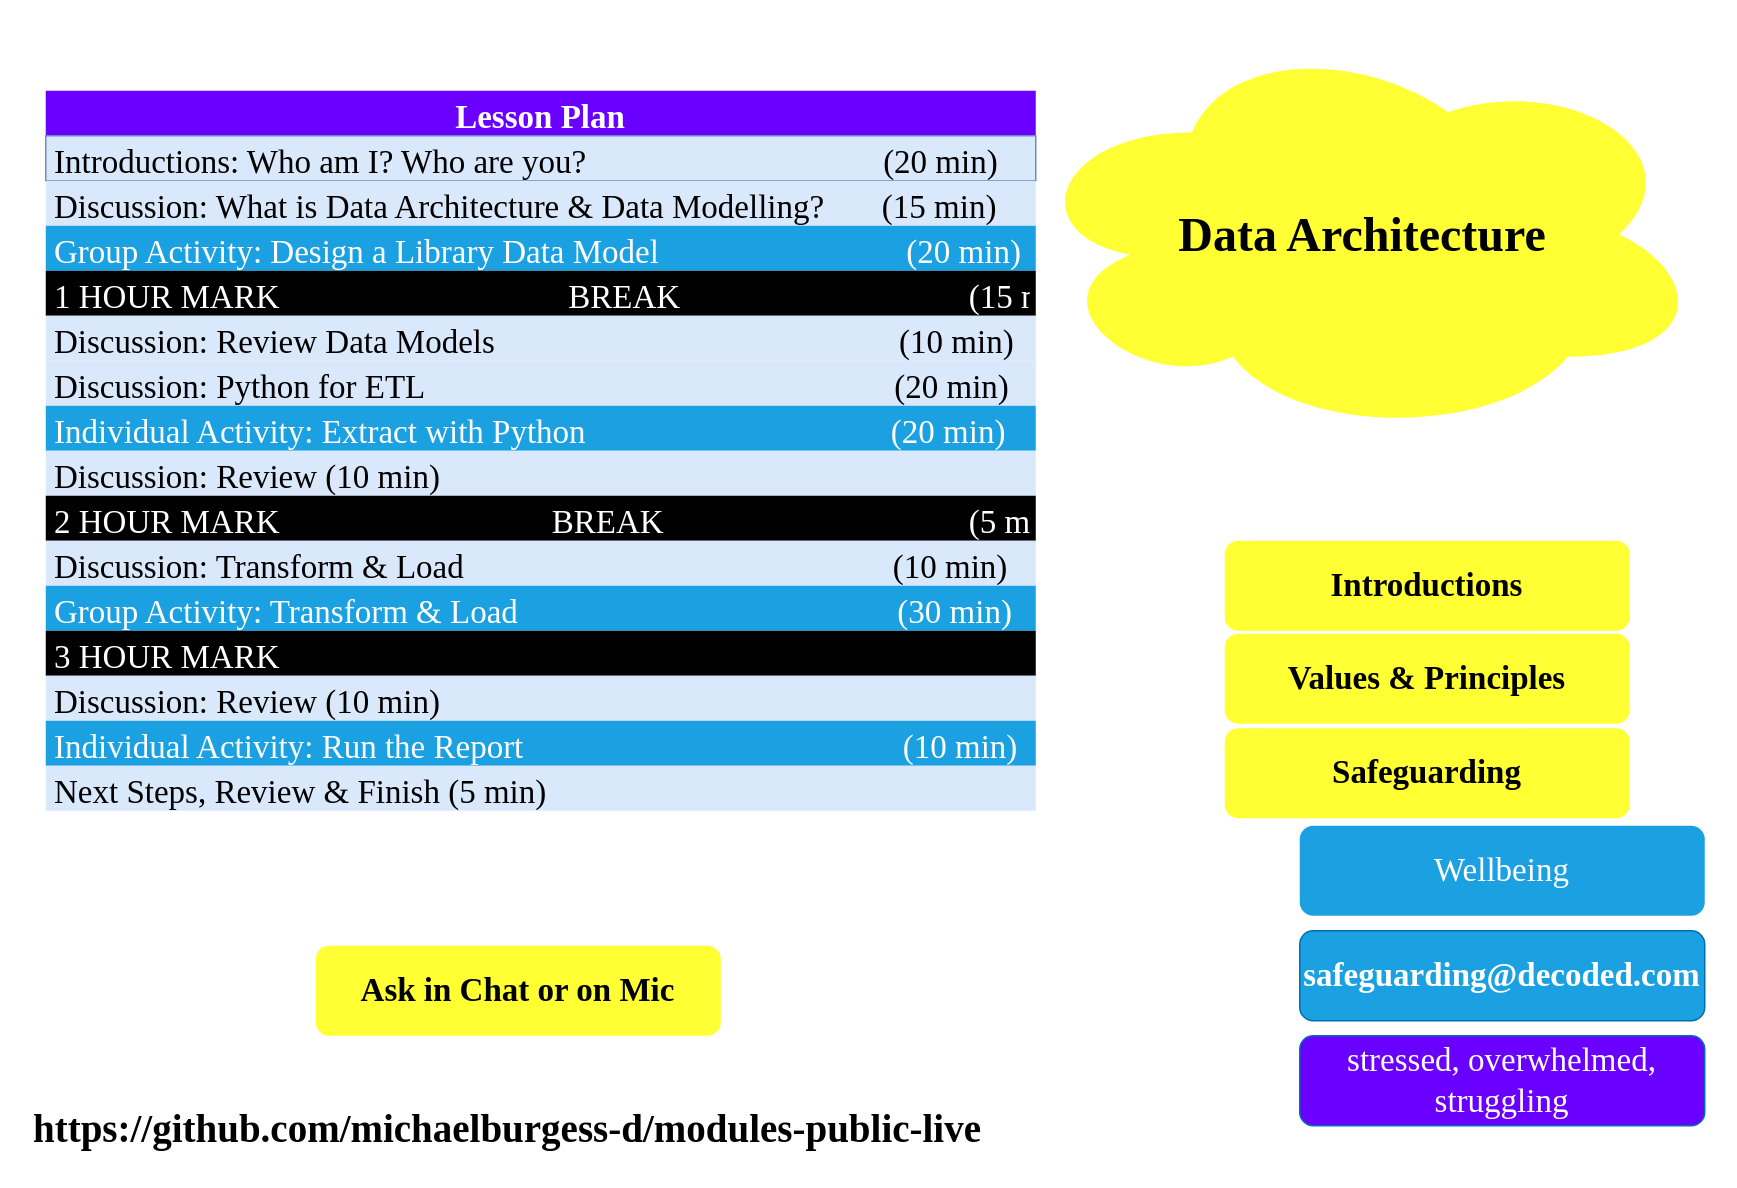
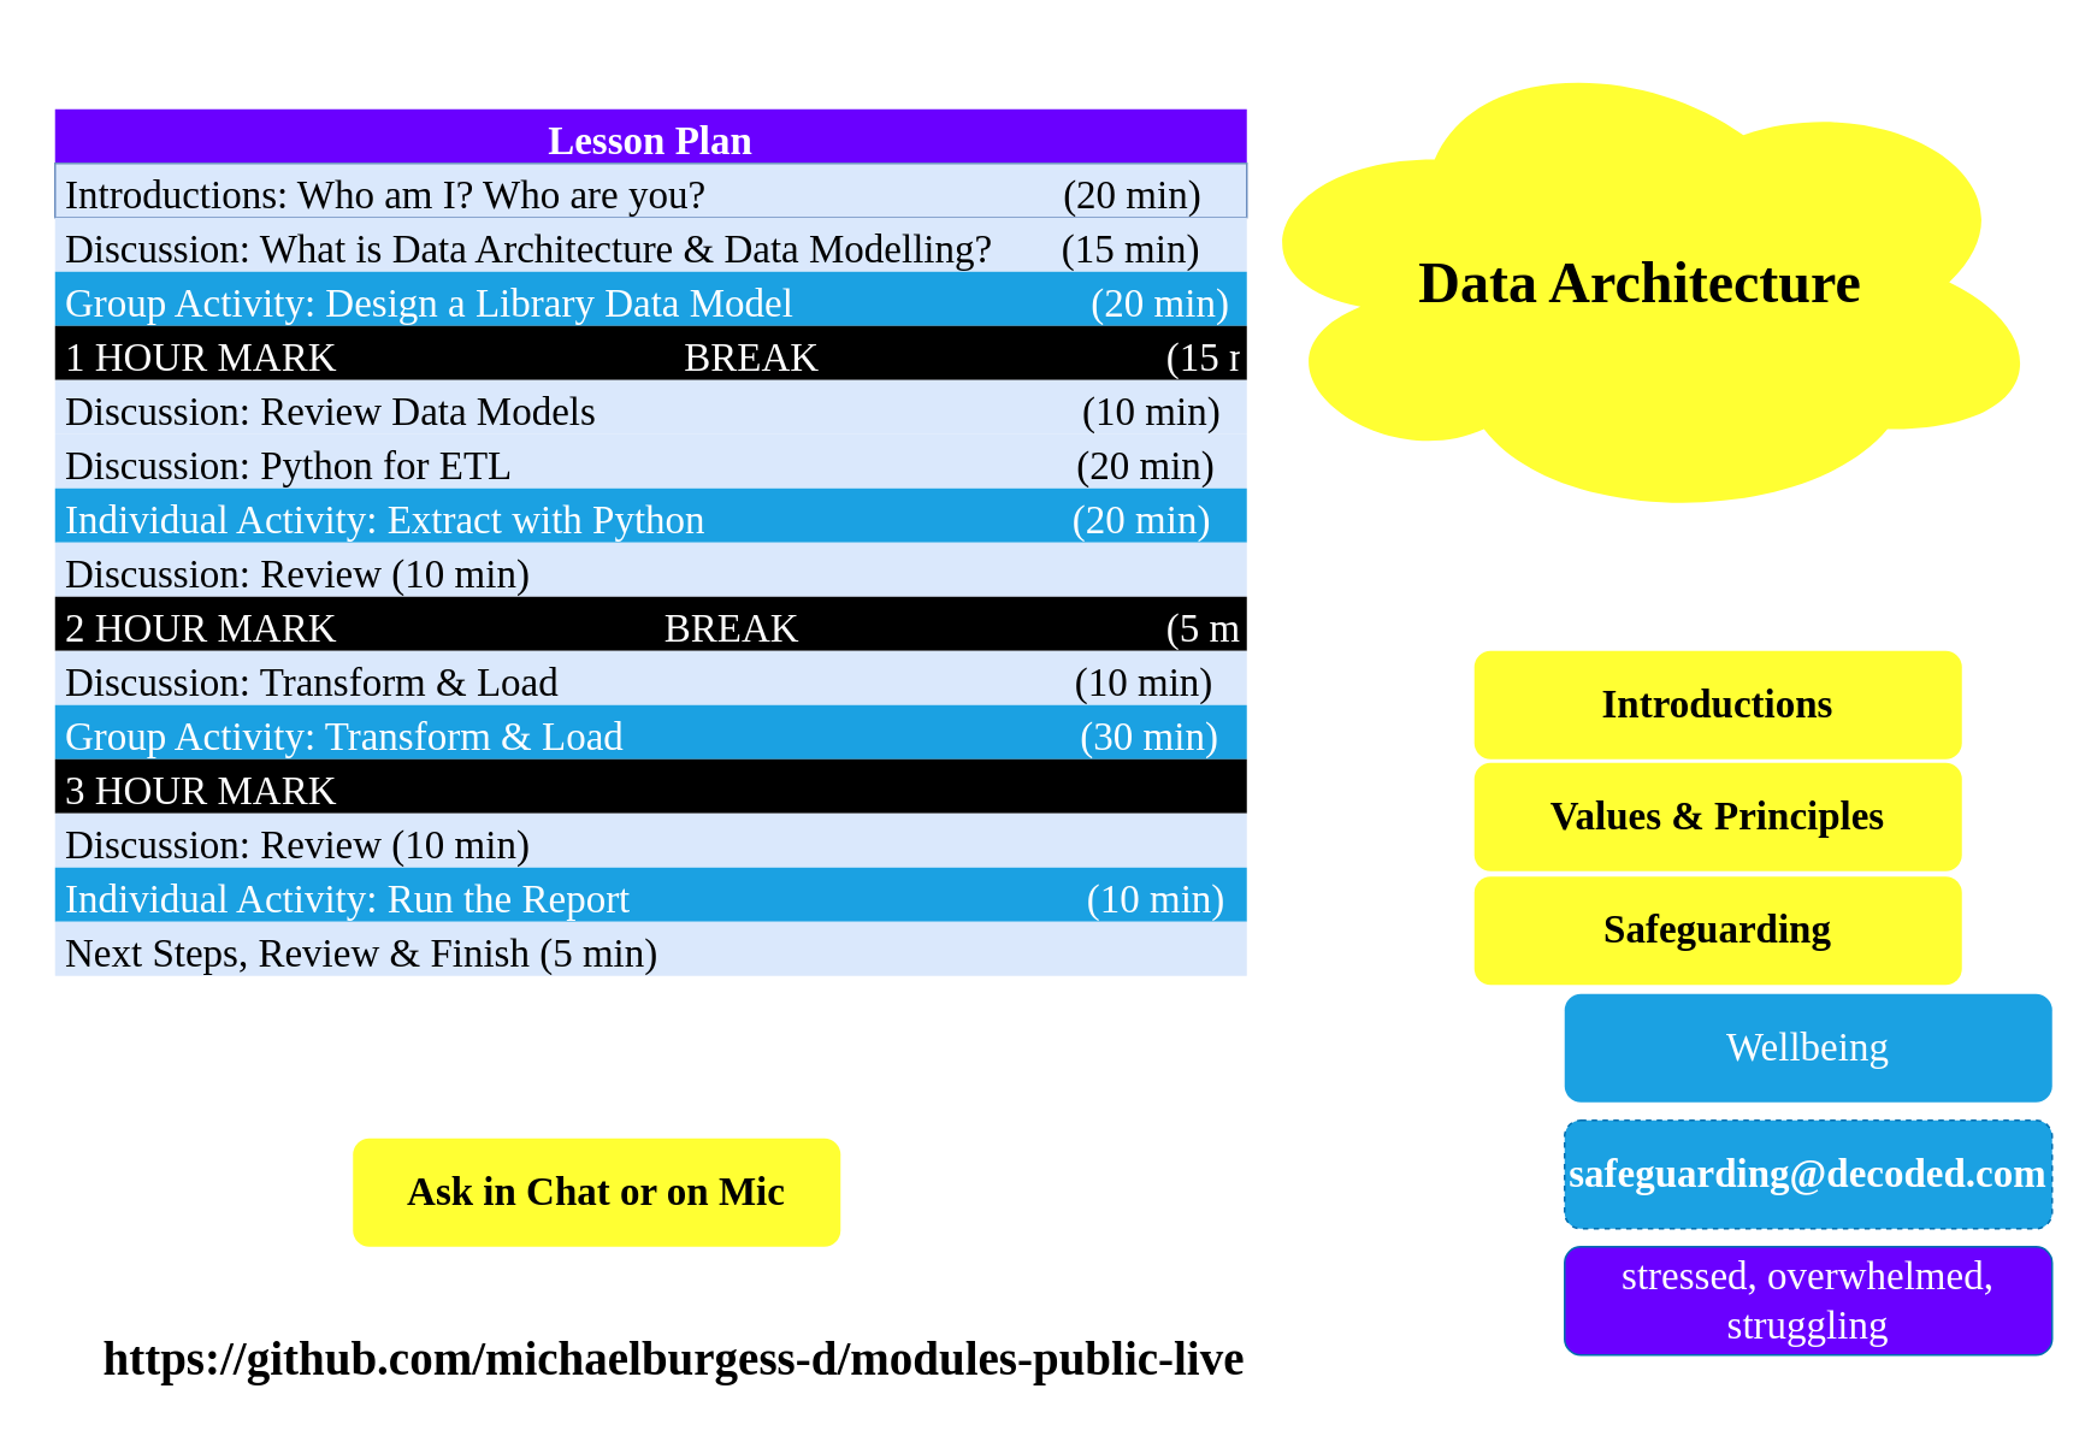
- <mxCell id="24" value="safeguarding@decoded.com" style="rounded=1;whiteSpace=wrap;html=1;fontFamily=Barlow Condensed;fontSource=https%3A%2F%2Ffonts.googleapis.com%2Fcss%3Ffamily%3DBarlow%2BCondensed;fontSize=22;fillColor=#1ba1e2;strokeColor=#006EAF;fontStyle=1;fontColor=#ffffff;" parent="1" vertex="1"><mxGeometry x="866" y="620" width="270" height="60" as="geometry" /></mxCell>
+ <mxCell id="24" value="safeguarding@decoded.com" style="rounded=1;whiteSpace=wrap;html=1;fontFamily=Barlow Condensed;fontSource=https%3A%2F%2Ffonts.googleapis.com%2Fcss%3Ffamily%3DBarlow%2BCondensed;fontSize=22;fillColor=#1ba1e2;strokeColor=#006EAF;fontStyle=1;fontColor=#ffffff;dashed=1;" parent="1" vertex="1"><mxGeometry x="866" y="620" width="270" height="60" as="geometry" /></mxCell>
- <mxCell id="26" value="Ask in Chat or on Mic" style="rounded=1;whiteSpace=wrap;html=1;fontFamily=Barlow Condensed;fontSource=https%3A%2F%2Ffonts.googleapis.com%2Fcss%3Ffamily%3DBarlow%2BCondensed;fontSize=22;fillColor=#FFFF33;strokeColor=none;fontStyle=1" vertex="1" parent="1"><mxGeometry x="210" y="630" width="270" height="60" as="geometry" /></mxCell>
+ <mxCell id="26" value="Ask in Chat or on Mic" style="rounded=1;whiteSpace=wrap;html=1;fontFamily=Barlow Condensed;fontSource=https%3A%2F%2Ffonts.googleapis.com%2Fcss%3Ffamily%3DBarlow%2BCondensed;fontSize=22;fillColor=#FFFF33;strokeColor=none;fontStyle=1" vertex="1" parent="1"><mxGeometry x="195" y="630" width="270" height="60" as="geometry" /></mxCell>
- <mxCell id="22" value="https://github.com/michaelburgess-d/modules-public-live" style="text;whiteSpace=wrap;html=1;fontSize=26;fontFamily=Barlow Condensed;fontSource=https%3A%2F%2Ffonts.googleapis.com%2Fcss%3Ffamily%3DBarlow%2BCondensed;fontStyle=1;strokeColor=none;" parent="1" vertex="1"><mxGeometry x="20" y="730" width="650" height="40" as="geometry" /></mxCell>
+ <mxCell id="22" value="https://github.com/michaelburgess-d/modules-public-live" style="text;whiteSpace=wrap;html=1;fontSize=26;fontFamily=Barlow Condensed;fontSource=https%3A%2F%2Ffonts.googleapis.com%2Fcss%3Ffamily%3DBarlow%2BCondensed;fontStyle=1;strokeColor=none;" parent="1" vertex="1"><mxGeometry x="55" y="730" width="650" height="40" as="geometry" /></mxCell>
